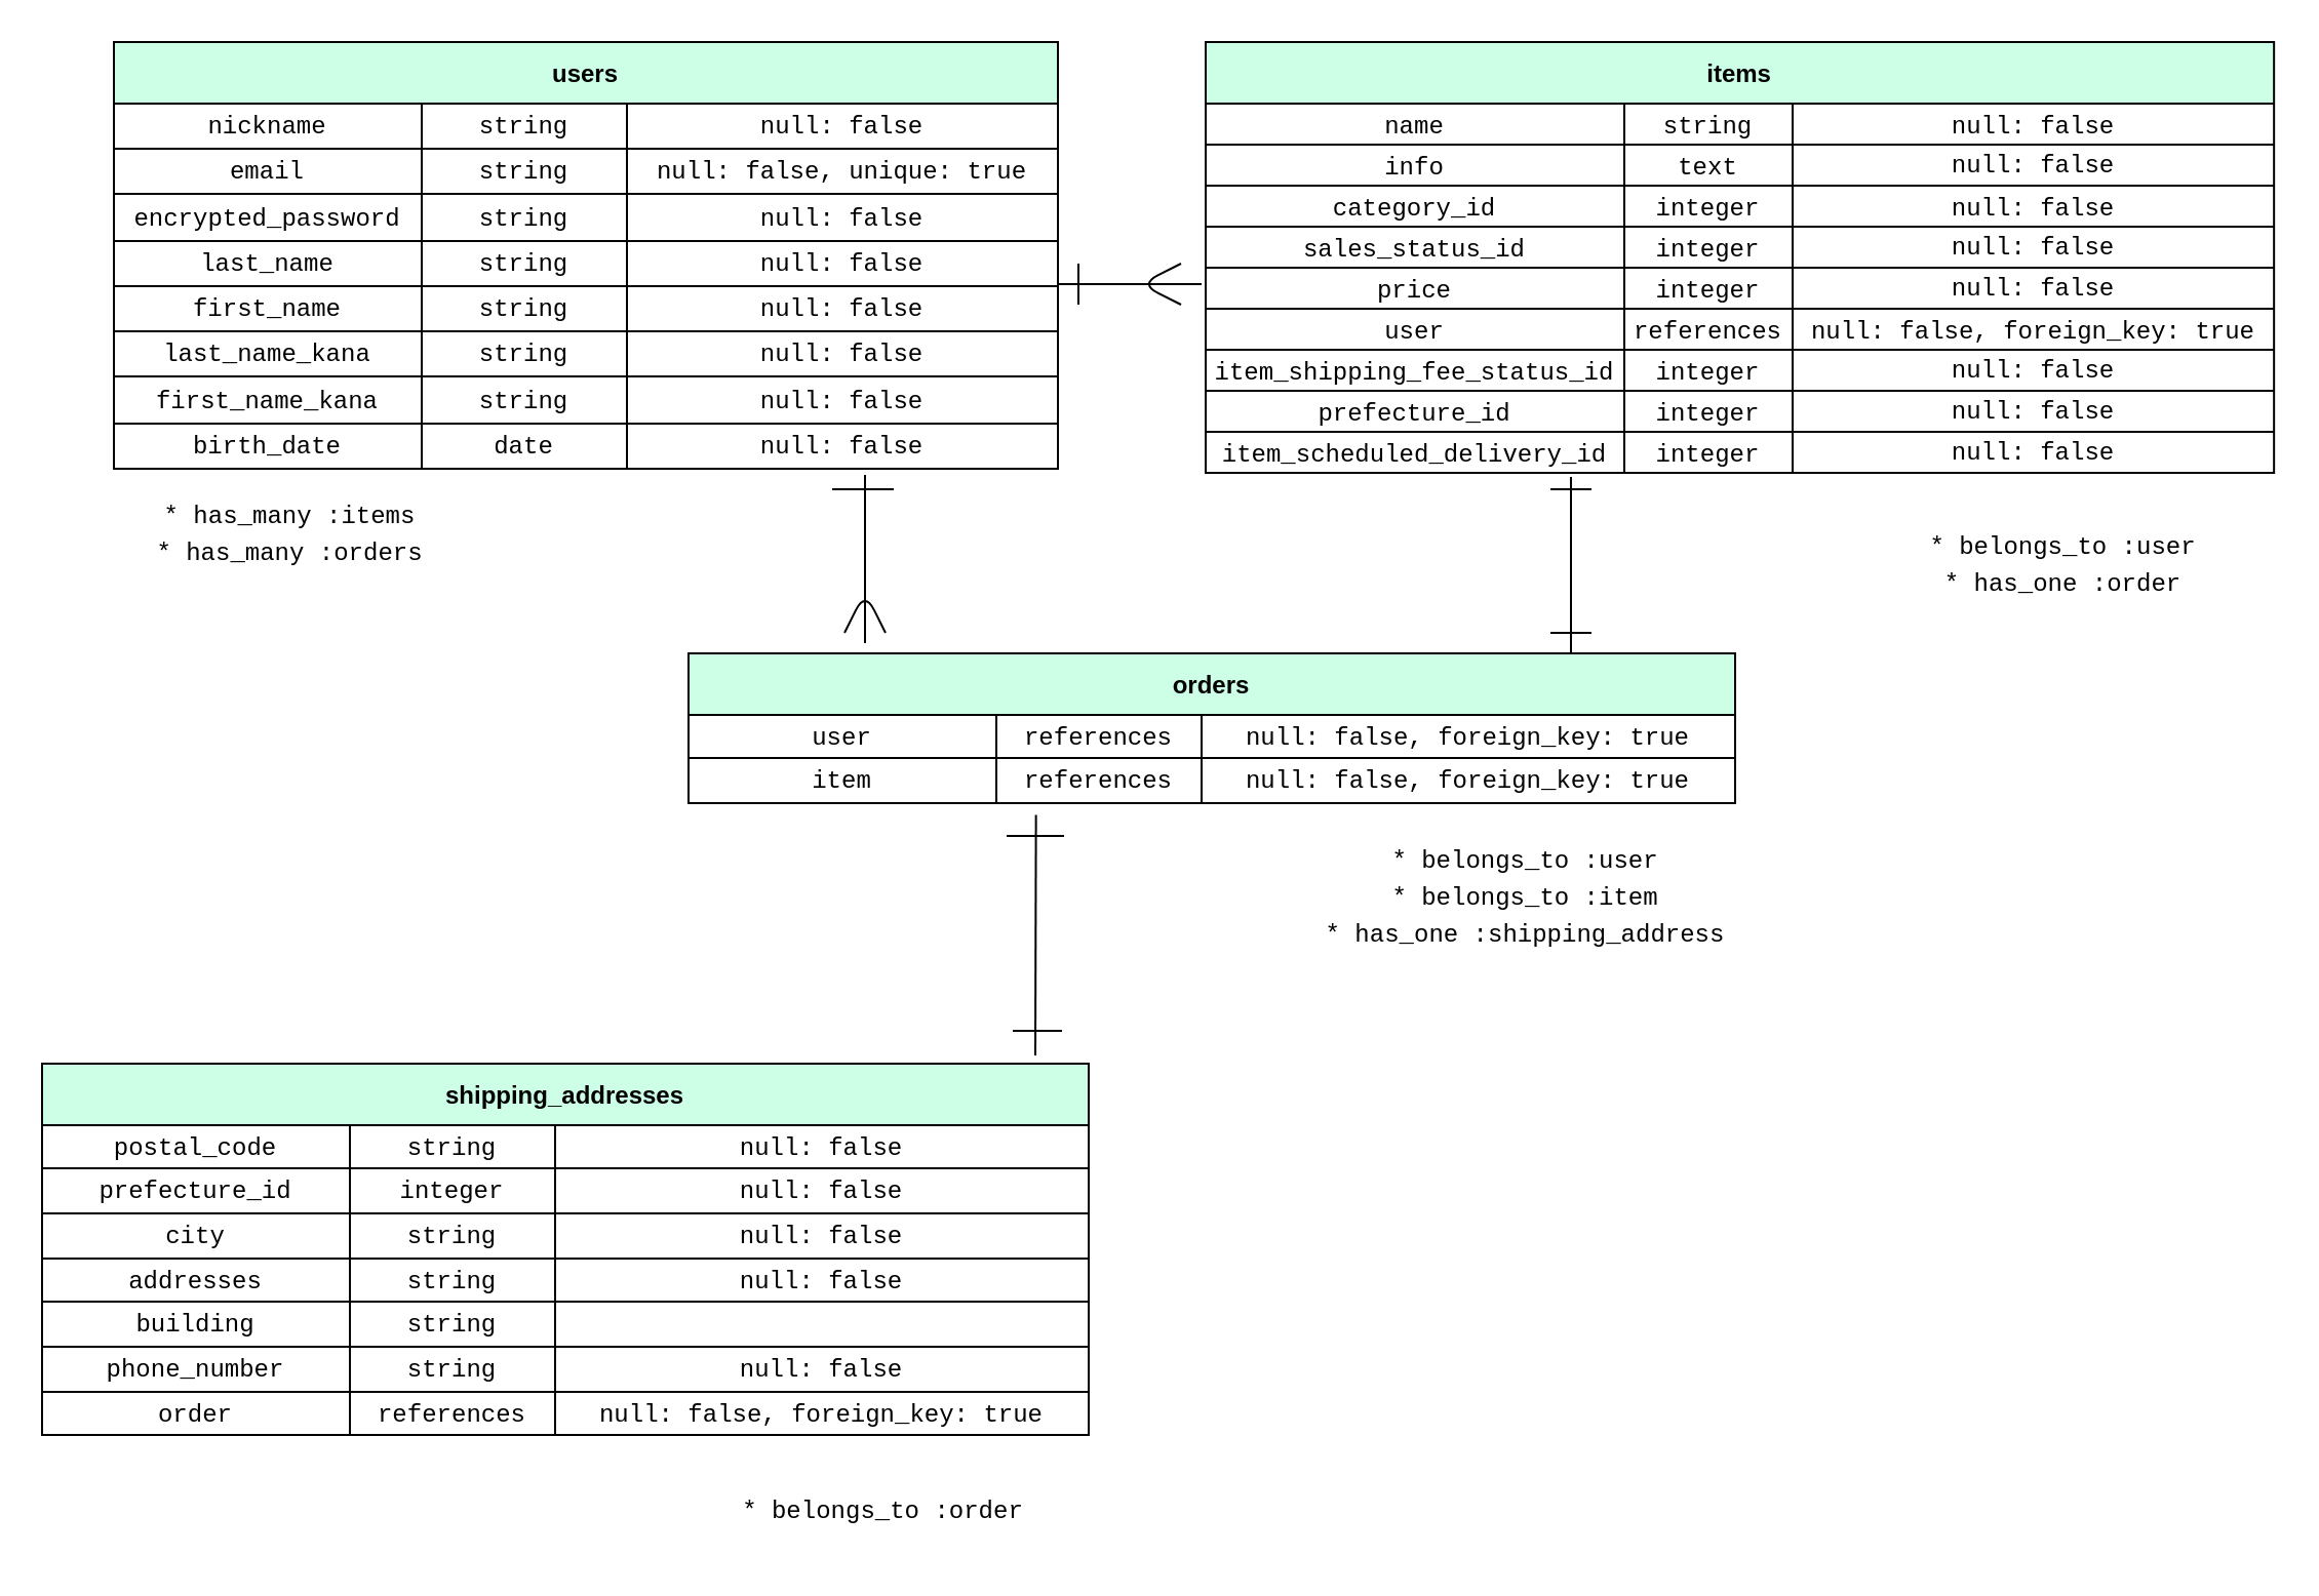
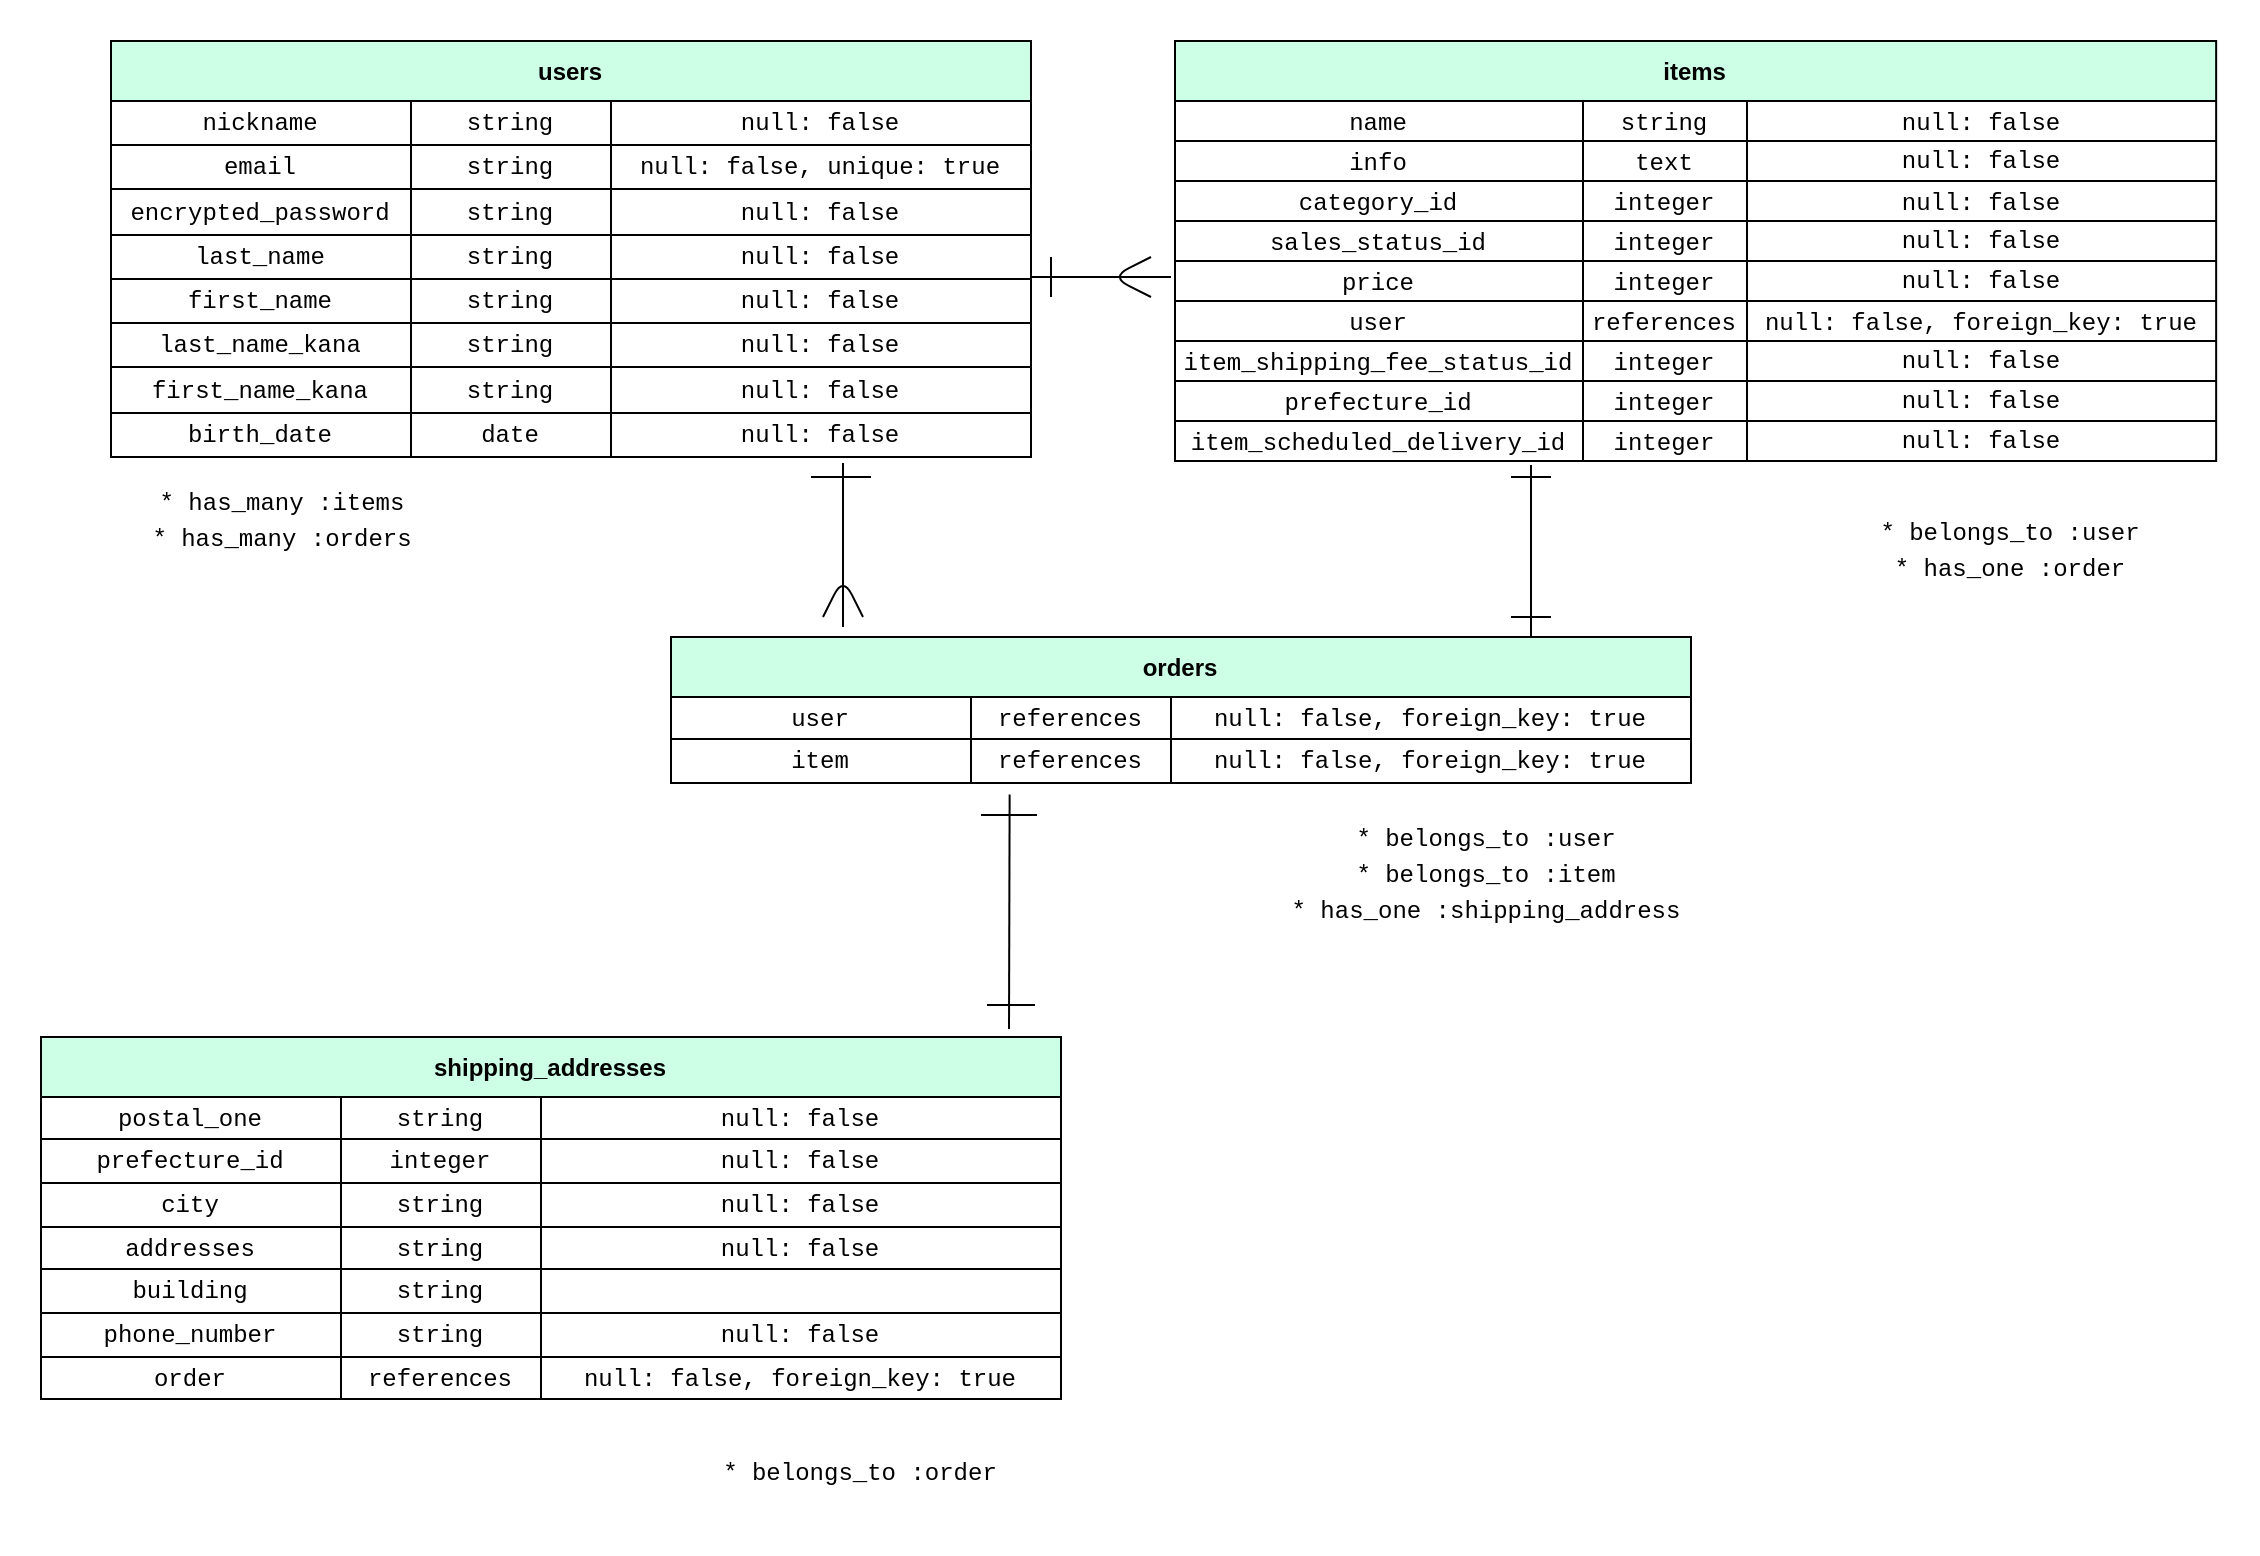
- <mxCell id="97" value="&lt;div style=&quot;font-family: menlo, monaco, &amp;quot;courier new&amp;quot;, monospace; line-height: 18px;&quot;&gt;&lt;div style=&quot;font-family: &amp;quot;menlo&amp;quot; , &amp;quot;monaco&amp;quot; , &amp;quot;courier new&amp;quot; , monospace ; line-height: 18px&quot;&gt;postal_code&lt;/div&gt;&lt;/div&gt;" style="shape=partialRectangle;html=1;whiteSpace=wrap;connectable=0;fillColor=none;top=0;left=0;bottom=0;right=0;overflow=hidden;pointerEvents=1;fontColor=#000000;" parent="96" vertex="1"><mxGeometry width="150" height="21" as="geometry" /></mxCell>
+ <mxCell id="97" value="&lt;div style=&quot;font-family: menlo, monaco, &amp;quot;courier new&amp;quot;, monospace; line-height: 18px;&quot;&gt;&lt;div style=&quot;font-family: &amp;quot;menlo&amp;quot; , &amp;quot;monaco&amp;quot; , &amp;quot;courier new&amp;quot; , monospace ; line-height: 18px&quot;&gt;postal_one&lt;/div&gt;&lt;/div&gt;" style="shape=partialRectangle;html=1;whiteSpace=wrap;connectable=0;fillColor=none;top=0;left=0;bottom=0;right=0;overflow=hidden;pointerEvents=1;fontColor=#000000;" parent="96" vertex="1"><mxGeometry width="150" height="21" as="geometry" /></mxCell>
